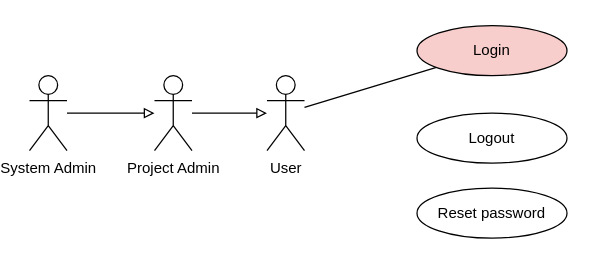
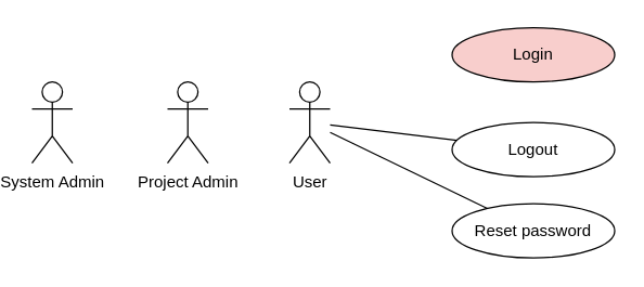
- <mxCell id="2" style="rounded=0;orthogonalLoop=1;jettySize=auto;html=1;endArrow=none;endFill=0;" parent="1" source="5" target="6" edge="1"><mxGeometry relative="1" as="geometry" /></mxCell>
- <mxCell id="10" style="edgeStyle=none;rounded=0;orthogonalLoop=1;jettySize=auto;html=1;endArrow=block;endFill=0;" edge="1" parent="1" source="11" target="9"><mxGeometry relative="1" as="geometry" /></mxCell>
- <mxCell id="8" style="edgeStyle=none;rounded=0;orthogonalLoop=1;jettySize=auto;html=1;endArrow=block;endFill=0;" edge="1" parent="1" source="9" target="5"><mxGeometry relative="1" as="geometry" /></mxCell>
+ <mxCell id="3" style="edgeStyle=none;rounded=0;orthogonalLoop=1;jettySize=auto;html=1;endArrow=none;endFill=0;" edge="1" parent="1" source="5" target="7"><mxGeometry relative="1" as="geometry" /></mxCell>
+ <mxCell id="4" style="edgeStyle=none;rounded=0;orthogonalLoop=1;jettySize=auto;html=1;endArrow=none;endFill=0;" edge="1" parent="1" source="5" target="12"><mxGeometry relative="1" as="geometry" /></mxCell>
